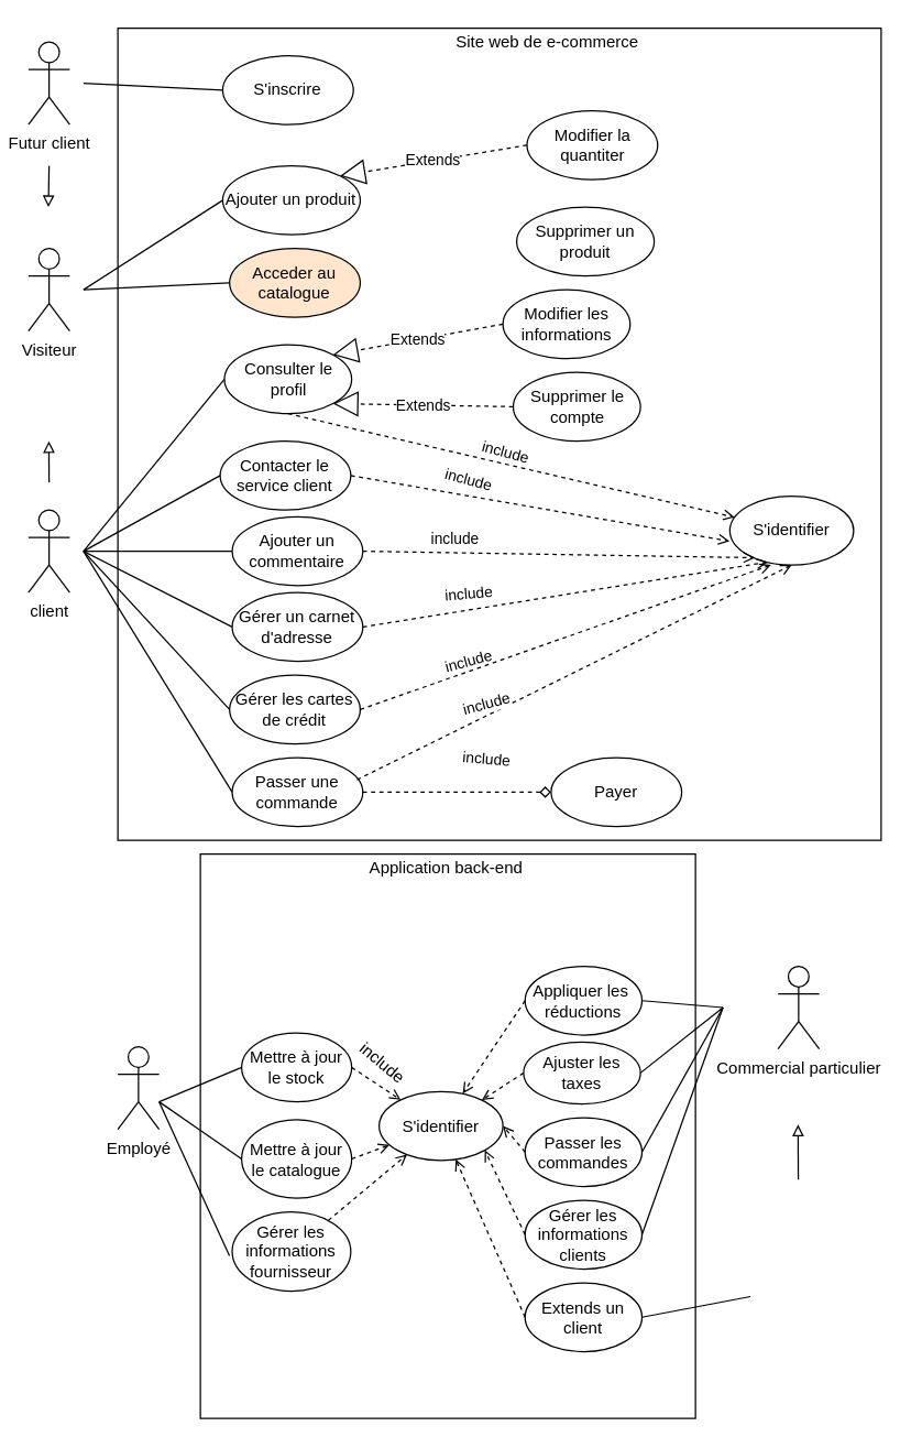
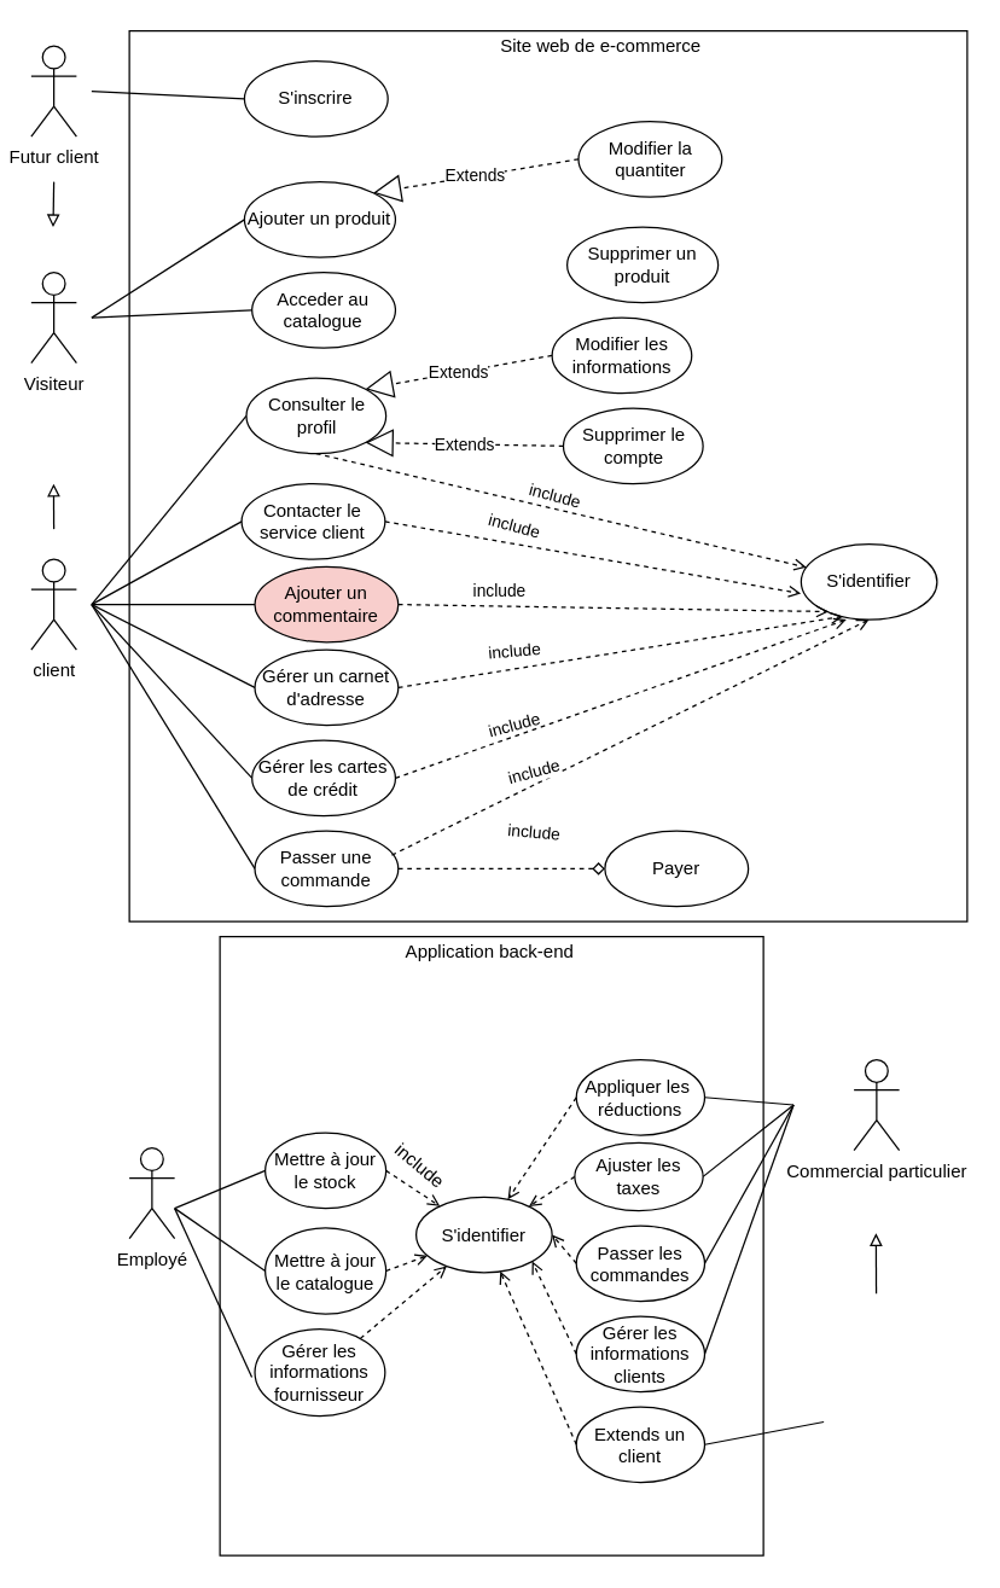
- <mxCell id="41" value="Acceder au catalogue" style="ellipse;whiteSpace=wrap;html=1;fillColor=#ffe6cc;" parent="1" vertex="1"><mxGeometry x="166.25" y="180" width="95" height="50" as="geometry" /></mxCell>
+ <mxCell id="41" value="Acceder au catalogue" style="ellipse;whiteSpace=wrap;html=1;" parent="1" vertex="1"><mxGeometry x="166.25" y="180" width="95" height="50" as="geometry" /></mxCell>
- <mxCell id="80" value="Ajouter un commentaire" style="ellipse;whiteSpace=wrap;html=1;" parent="1" vertex="1"><mxGeometry x="168.13" y="375" width="95" height="50" as="geometry" /></mxCell>
+ <mxCell id="80" value="Ajouter un commentaire" style="ellipse;whiteSpace=wrap;html=1;fillColor=#f8cecc;" parent="1" vertex="1"><mxGeometry x="168.13" y="375" width="95" height="50" as="geometry" /></mxCell>
